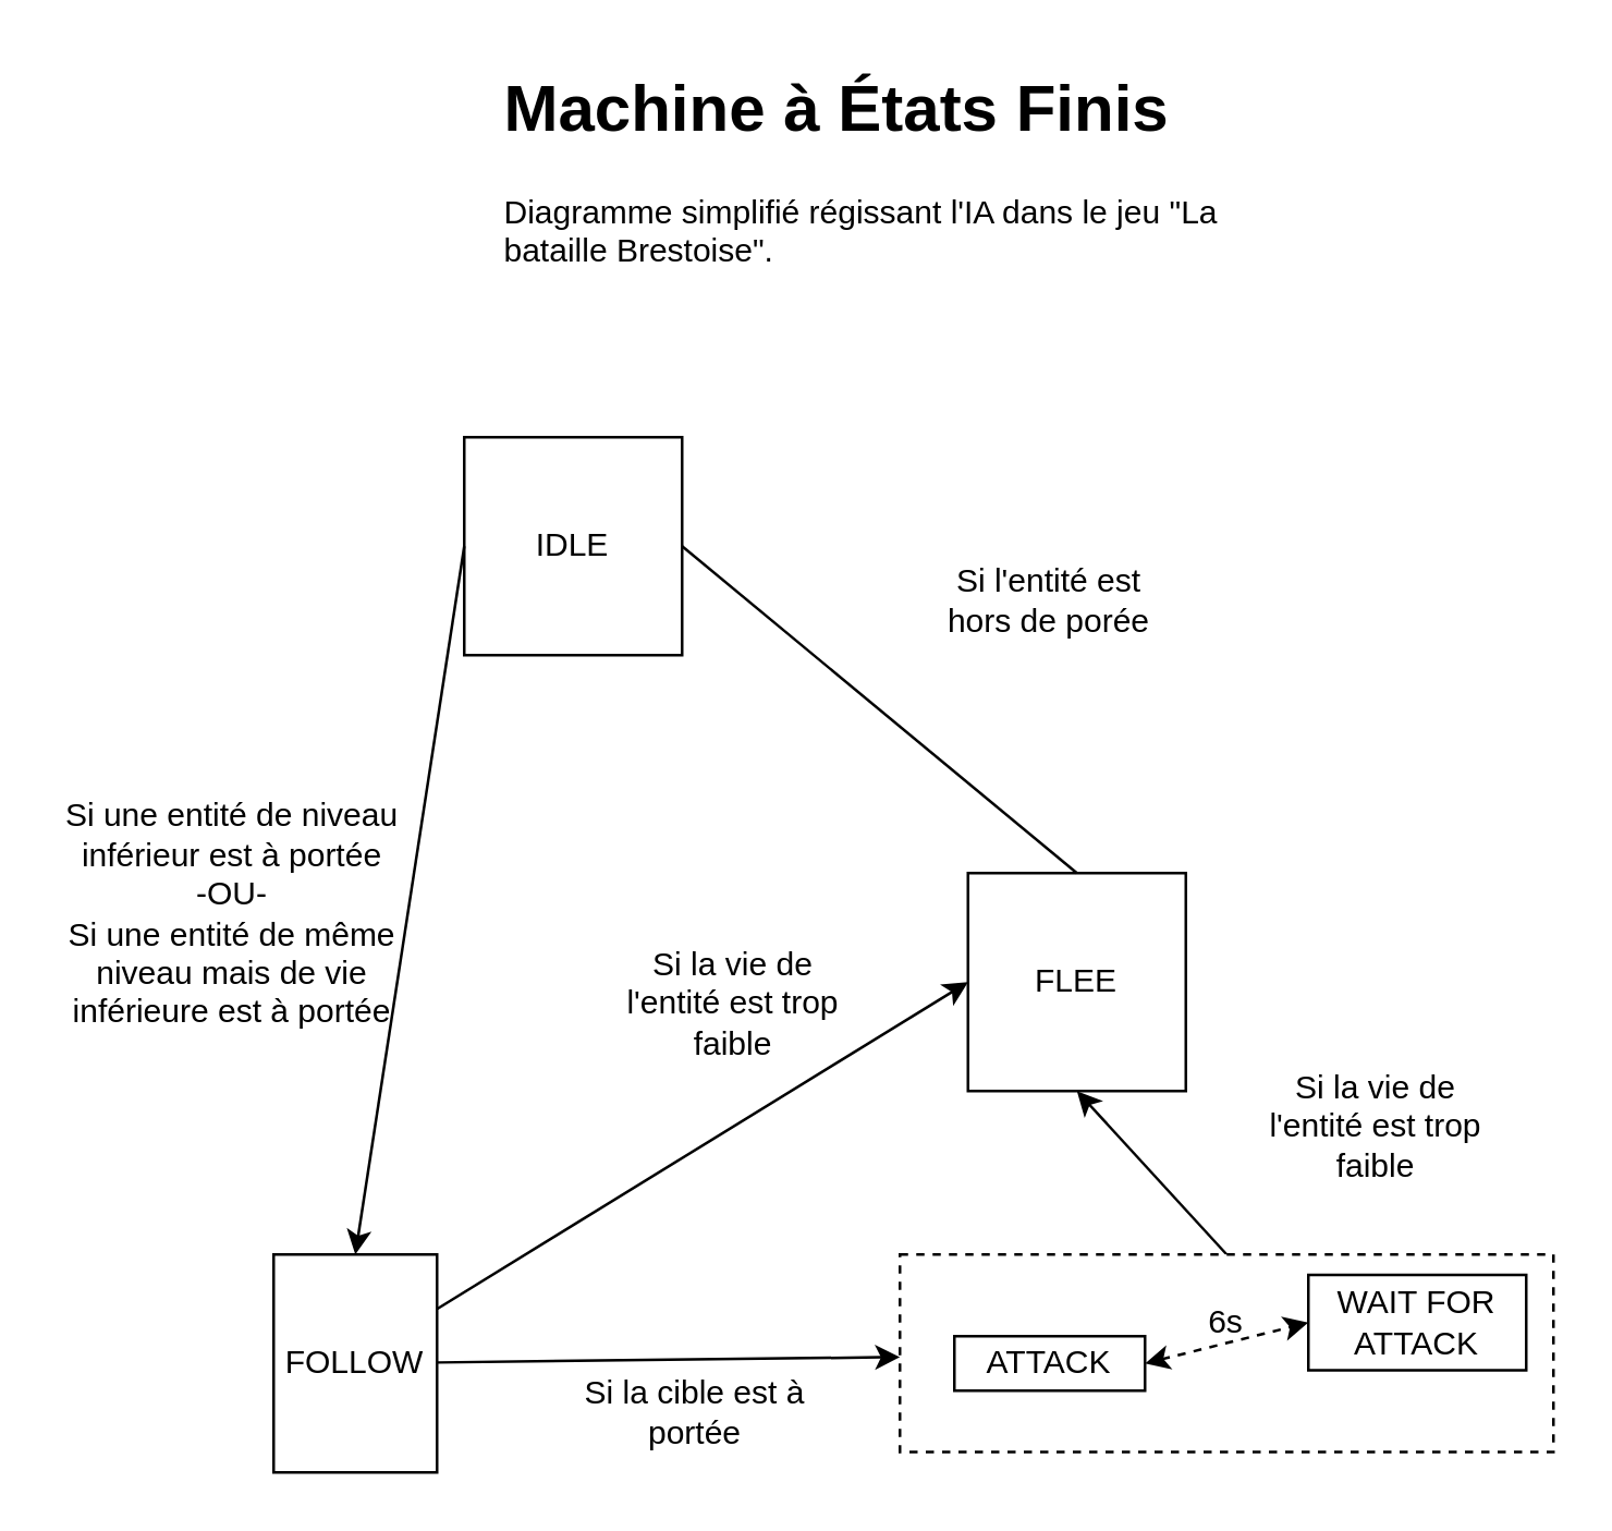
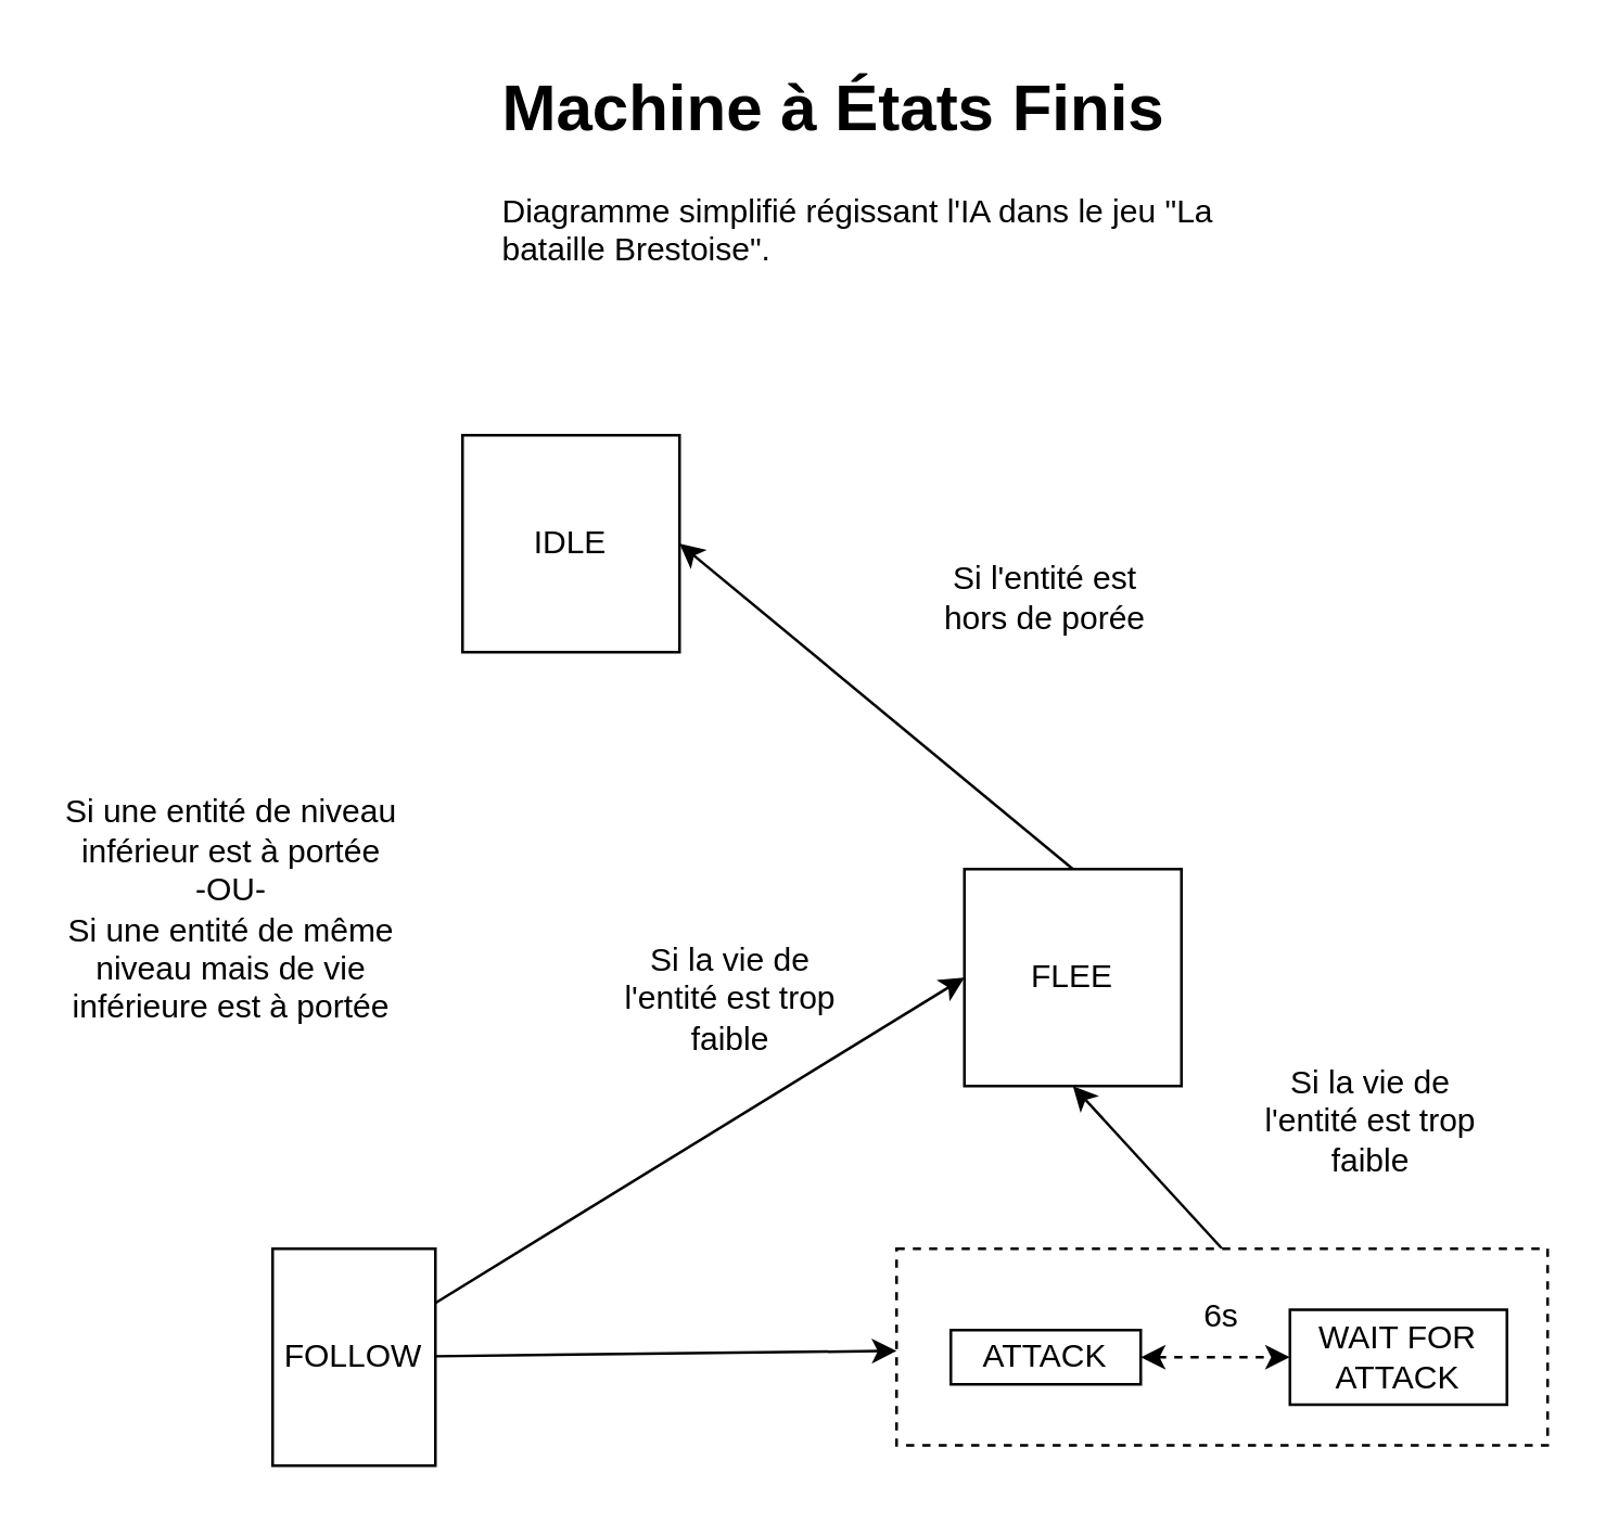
- <mxCell id="12" value="" style="endArrow=none;html=1;exitX=0.5;exitY=0;exitDx=0;exitDy=0;entryX=1;entryY=0.5;entryDx=0;entryDy=0;" edge="1" parent="1" source="4" target="2"><mxGeometry width="50" height="50" relative="1" as="geometry"><mxPoint x="390" y="410" as="sourcePoint" /><mxPoint x="440" y="360" as="targetPoint" /></mxGeometry></mxCell>
+ <mxCell id="12" value="" style="endArrow=classic;html=1;exitX=0.5;exitY=0;exitDx=0;exitDy=0;entryX=1;entryY=0.5;entryDx=0;entryDy=0;" edge="1" parent="1" source="4" target="2"><mxGeometry width="50" height="50" relative="1" as="geometry"><mxPoint x="390" y="410" as="sourcePoint" /><mxPoint x="440" y="360" as="targetPoint" /></mxGeometry></mxCell>
- <mxCell id="5" value="" style="endArrow=classic;html=1;exitX=0;exitY=0.5;exitDx=0;exitDy=0;entryX=0.5;entryY=0;entryDx=0;entryDy=0;" parent="1" source="2" target="3" edge="1"><mxGeometry width="50" height="50" relative="1" as="geometry"><mxPoint x="290" y="360" as="sourcePoint" /><mxPoint x="340" y="310" as="targetPoint" /></mxGeometry></mxCell>
- <mxCell id="18" value="WAIT FOR ATTACK" style="rounded=0;whiteSpace=wrap;html=1;" vertex="1" parent="1"><mxGeometry x="480" y="467.5" width="80" height="35" as="geometry" /></mxCell>
+ <mxCell id="18" value="WAIT FOR ATTACK" style="rounded=0;whiteSpace=wrap;html=1;" vertex="1" parent="1"><mxGeometry x="475" y="482.5" width="80" height="35" as="geometry" /></mxCell>
- <mxCell id="13" value="Si la cible est à portée" style="text;html=1;strokeColor=none;fillColor=none;align=center;verticalAlign=middle;whiteSpace=wrap;rounded=0;" vertex="1" parent="1"><mxGeometry x="210" y="495" width="90" height="45" as="geometry" /></mxCell>
